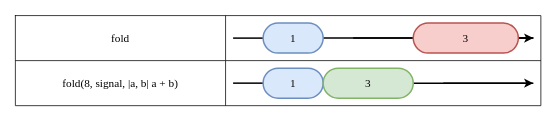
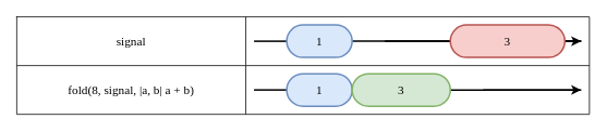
- <mxCell id="5" value="fold" style="shape=partialRectangle;html=1;whiteSpace=wrap;connectable=0;strokeColor=inherit;overflow=hidden;fillColor=none;top=0;left=0;bottom=0;right=0;pointerEvents=1;fontSize=15;fontFamily=Lucida Console;align=center;strokeWidth=2;" parent="4" vertex="1"><mxGeometry width="280" height="60" as="geometry"><mxRectangle width="280" height="60" as="alternateBounds" /></mxGeometry></mxCell>
+ <mxCell id="5" value="signal" style="shape=partialRectangle;html=1;whiteSpace=wrap;connectable=0;strokeColor=inherit;overflow=hidden;fillColor=none;top=0;left=0;bottom=0;right=0;pointerEvents=1;fontSize=15;fontFamily=Lucida Console;align=center;strokeWidth=2;" parent="4" vertex="1"><mxGeometry width="280" height="60" as="geometry"><mxRectangle width="280" height="60" as="alternateBounds" /></mxGeometry></mxCell>
